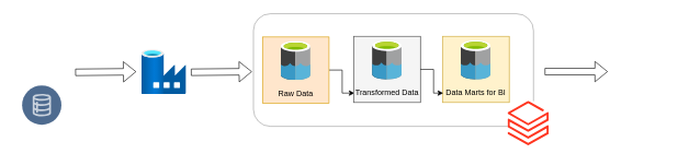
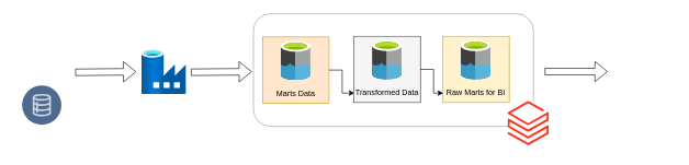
- <mxCell id="9" value="Raw Data" style="text;html=1;align=center;verticalAlign=middle;whiteSpace=wrap;rounded=0;" vertex="1" parent="4"><mxGeometry x="-31.276" y="75.373" width="98.739" height="22.612" as="geometry" /></mxCell>
+ <mxCell id="9" value="Marts Data" style="text;html=1;align=center;verticalAlign=middle;whiteSpace=wrap;rounded=0;" vertex="1" parent="4"><mxGeometry x="-31.276" y="75.373" width="98.739" height="22.612" as="geometry" /></mxCell>
- <mxCell id="18" value="Data Marts for BI" style="text;html=1;align=center;verticalAlign=middle;whiteSpace=wrap;rounded=0;" vertex="1" parent="15"><mxGeometry x="0.724" y="75.373" width="98.739" height="22.612" as="geometry" /></mxCell>
+ <mxCell id="18" value="Raw Marts for BI" style="text;html=1;align=center;verticalAlign=middle;whiteSpace=wrap;rounded=0;" vertex="1" parent="15"><mxGeometry x="0.724" y="75.373" width="98.739" height="22.612" as="geometry" /></mxCell>
